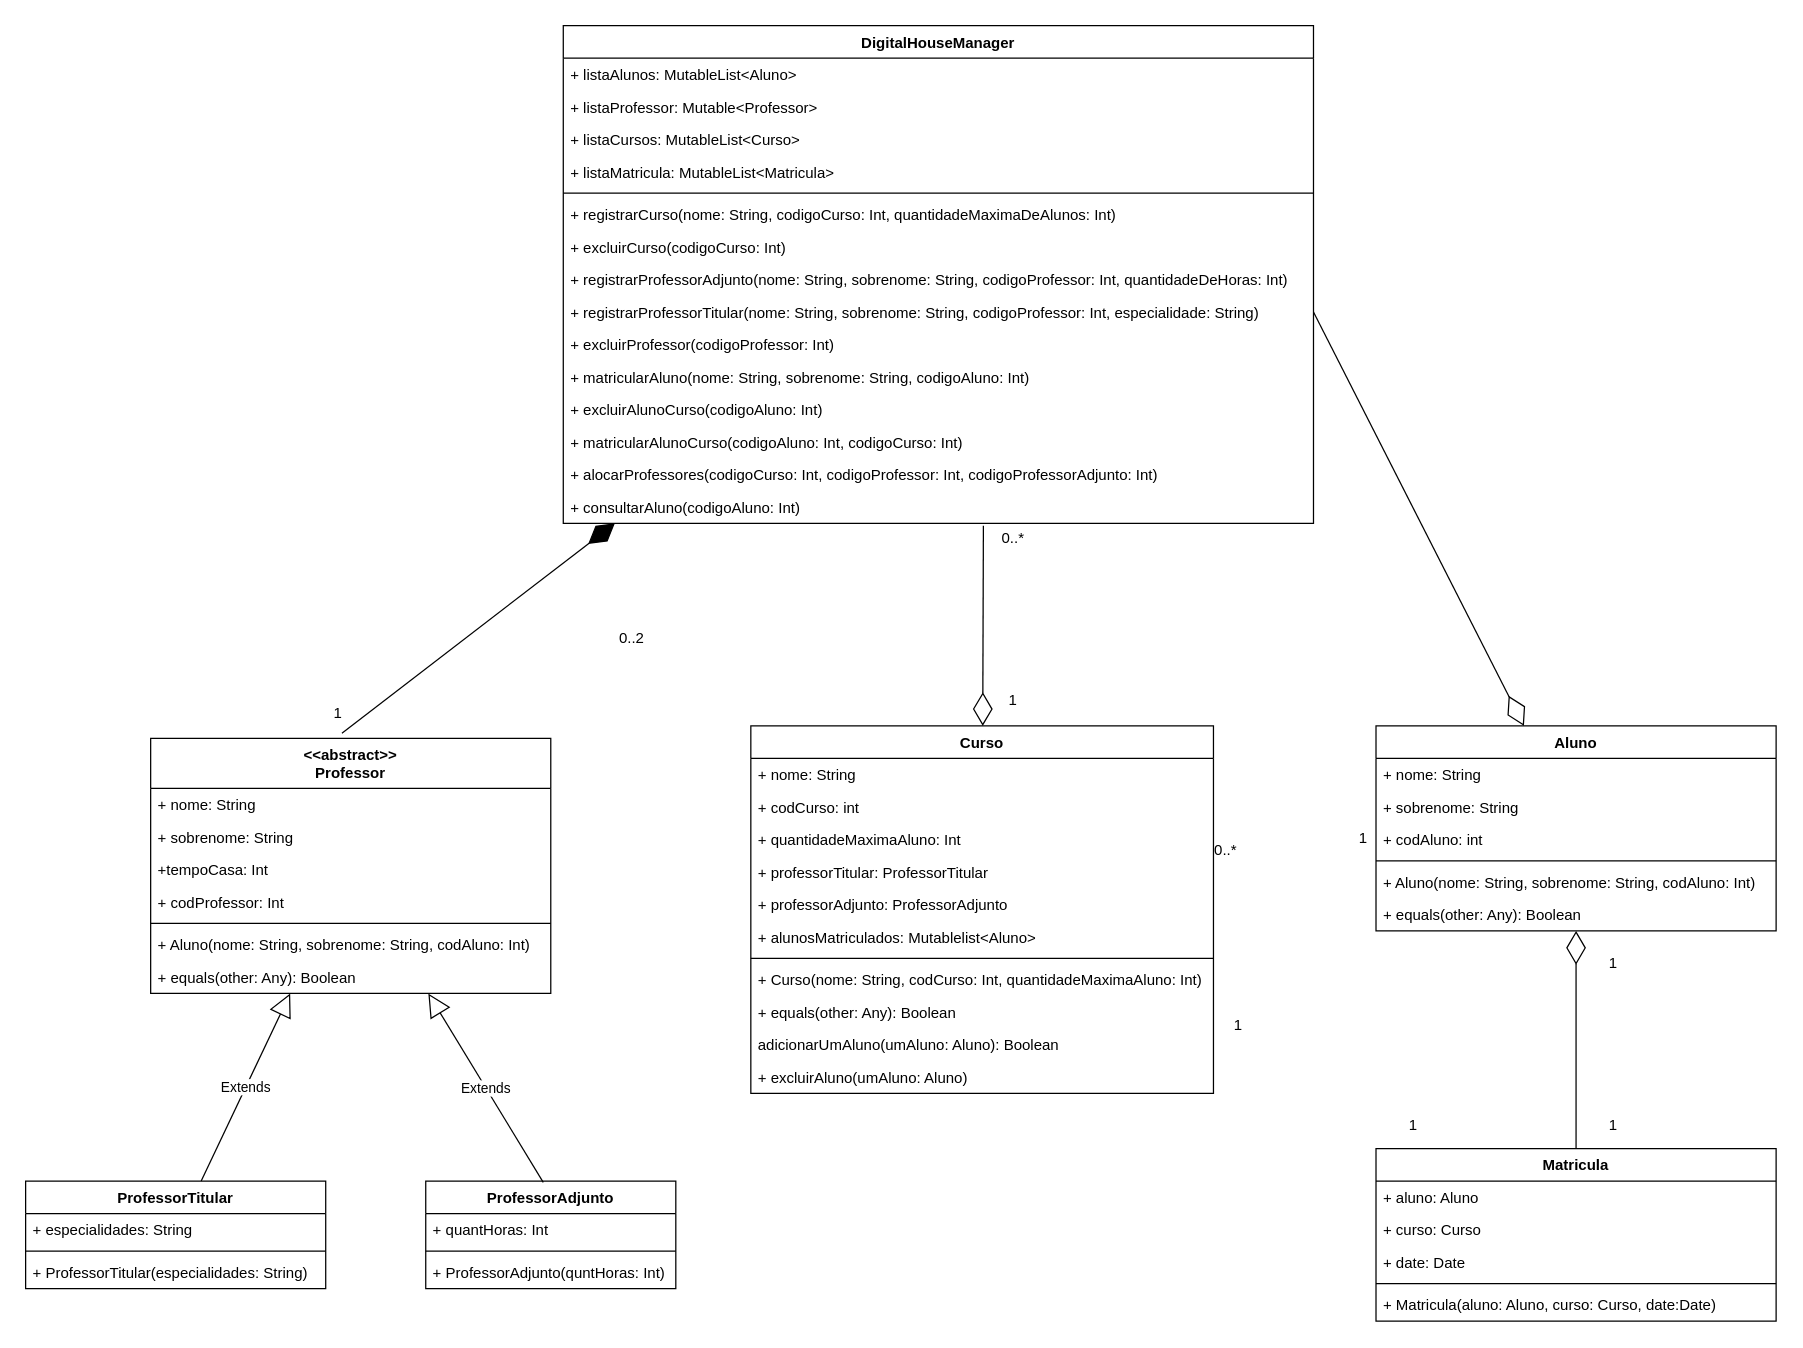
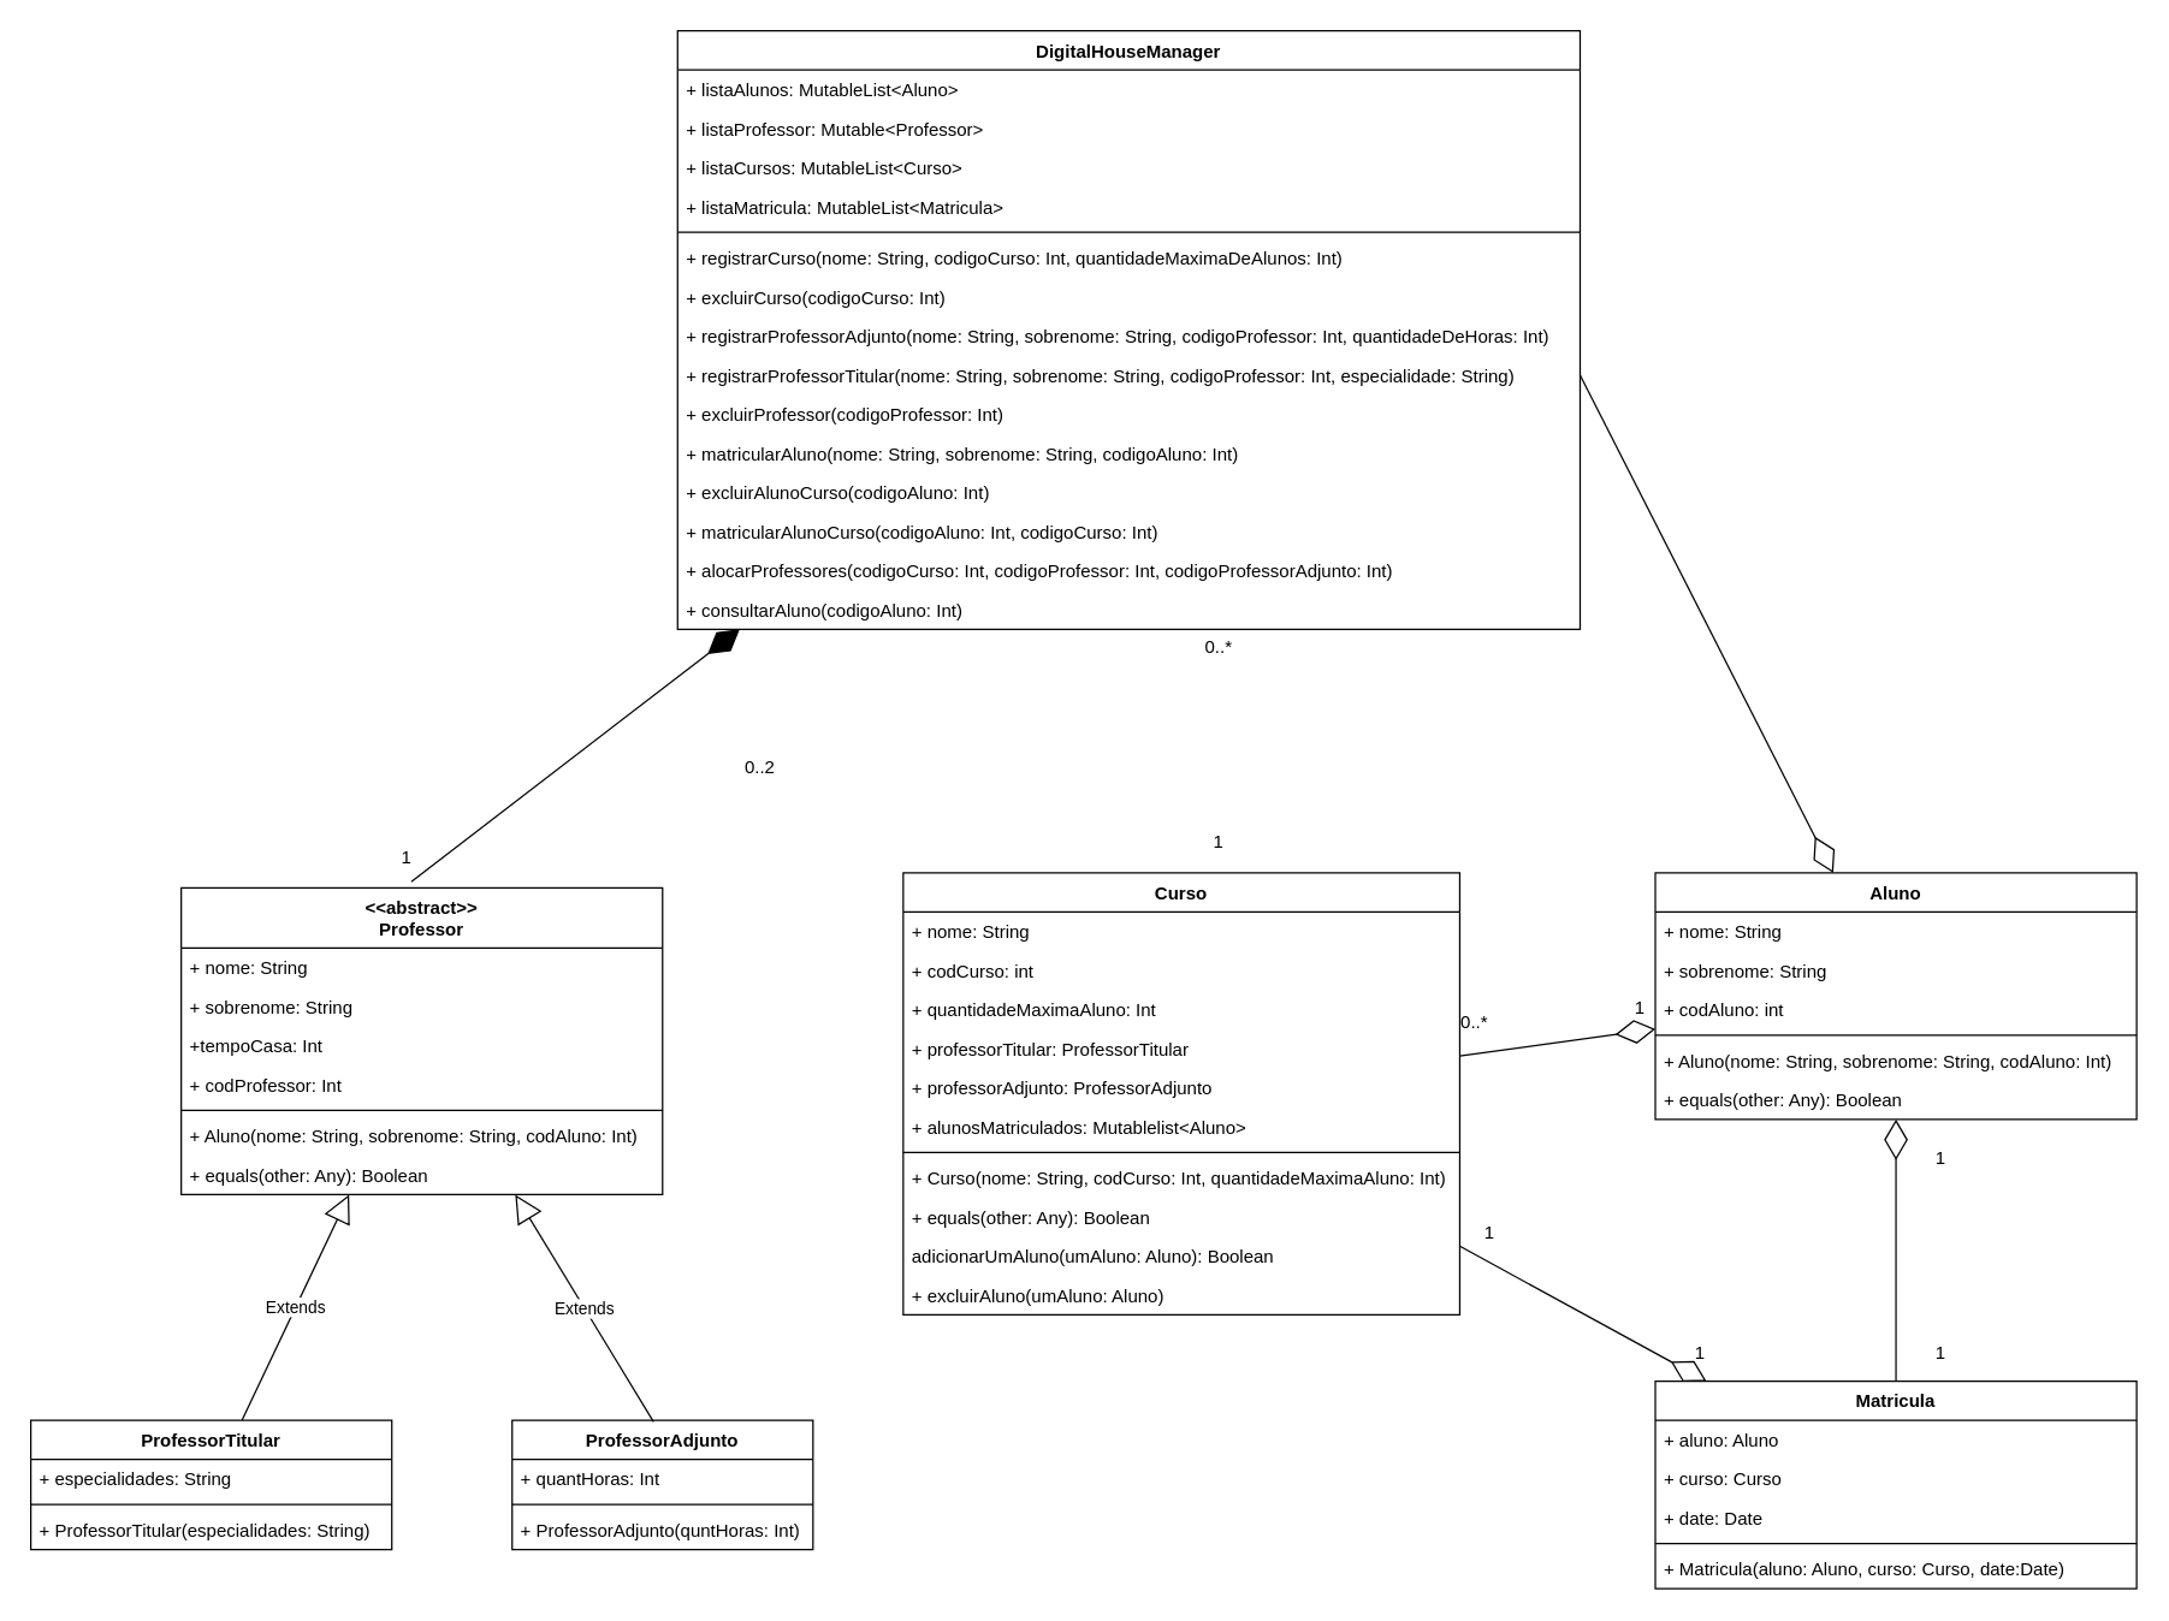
- <mxCell id="62" value="" style="endArrow=diamondThin;endFill=0;endSize=24;html=1;exitX=0.56;exitY=1.077;exitDx=0;exitDy=0;exitPerimeter=0;" edge="1" parent="1" source="17" target="30"><mxGeometry width="160" relative="1" as="geometry"><mxPoint x="990" y="691" as="sourcePoint" /><mxPoint x="1120" y="691" as="targetPoint" /></mxGeometry></mxCell>
+ <mxCell id="70" value="" style="endArrow=diamondThin;endFill=0;endSize=24;html=1;" edge="1" parent="1" source="30" target="42"><mxGeometry width="160" relative="1" as="geometry"><mxPoint x="980" y="838.263" as="sourcePoint" /><mxPoint x="1143.942" y="928" as="targetPoint" /></mxGeometry></mxCell>
+ <mxCell id="60" value="" style="endArrow=diamondThin;endFill=0;endSize=24;html=1;" edge="1" parent="1" source="30" target="53"><mxGeometry width="160" relative="1" as="geometry"><mxPoint x="1270" y="928" as="sourcePoint" /><mxPoint x="1270" y="754" as="targetPoint" /></mxGeometry></mxCell>
